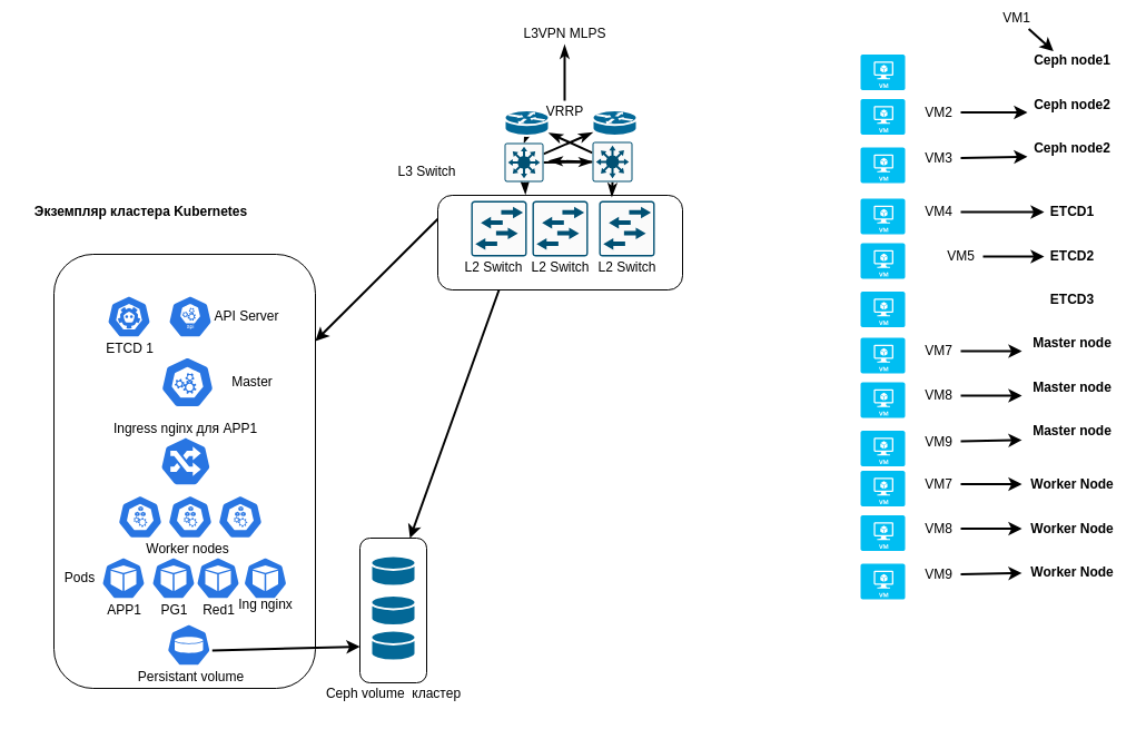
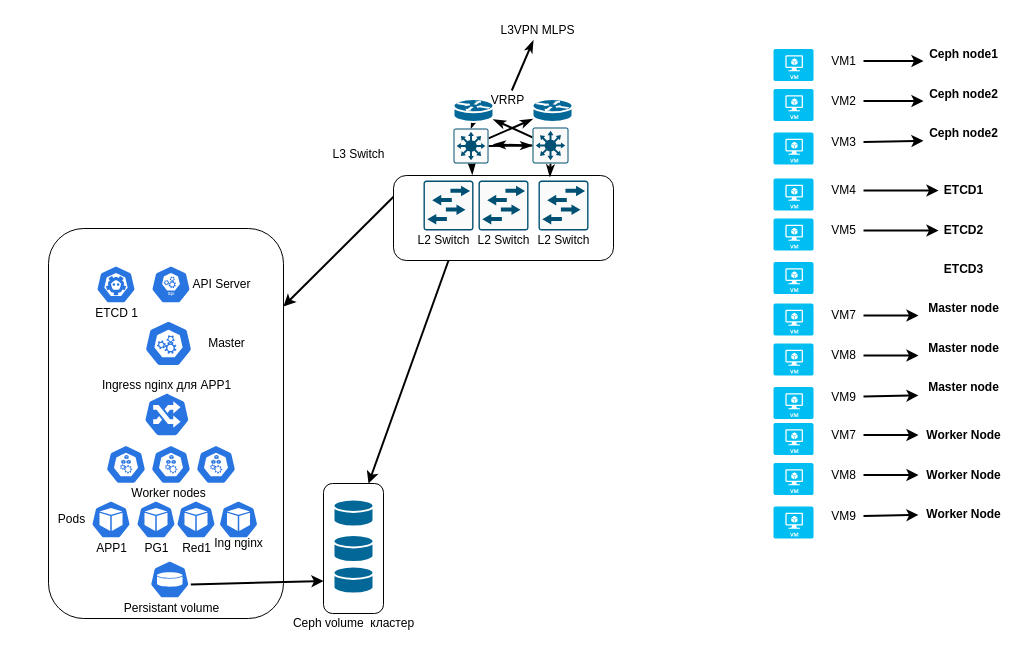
- <mxCell id="54" value="VM1" style="text;html=1;resizable=0;autosize=1;align=center;verticalAlign=middle;points=[];fillColor=none;strokeColor=none;rounded=0;" vertex="1" parent="1"><mxGeometry x="893" y="5.5" width="40" height="20" as="geometry" /></mxCell>
+ <mxCell id="54" value="VM1" style="text;html=1;resizable=0;autosize=1;align=center;verticalAlign=middle;points=[];fillColor=none;strokeColor=none;rounded=0;" vertex="1" parent="1"><mxGeometry x="823" y="50.5" width="40" height="20" as="geometry" /></mxCell>
- <mxCell id="20" value="L3VPN MLPS" style="text;html=1;resizable=0;autosize=1;align=center;verticalAlign=middle;points=[];fillColor=none;strokeColor=none;rounded=0;" vertex="1" parent="1"><mxGeometry x="462" y="20" width="90" height="20" as="geometry" /></mxCell>
+ <mxCell id="20" value="L3VPN MLPS" style="text;html=1;resizable=0;autosize=1;align=center;verticalAlign=middle;points=[];fillColor=none;strokeColor=none;rounded=0;" vertex="1" parent="1"><mxGeometry x="492" y="20" width="90" height="20" as="geometry" /></mxCell>
- <mxCell id="17" value="L3 Switch" style="text;html=1;resizable=0;autosize=1;align=center;verticalAlign=middle;points=[];fillColor=none;strokeColor=none;rounded=0;" vertex="1" parent="1"><mxGeometry x="348" y="144" width="70" height="20" as="geometry" /></mxCell>
+ <mxCell id="17" value="L3 Switch" style="text;html=1;resizable=0;autosize=1;align=center;verticalAlign=middle;points=[];fillColor=none;strokeColor=none;rounded=0;" vertex="1" parent="1"><mxGeometry x="323" y="144" width="70" height="20" as="geometry" /></mxCell>
- <mxCell id="29" value="Экземпляр кластера Kubernetes" style="text;html=1;resizable=0;autosize=1;align=center;verticalAlign=middle;points=[];fillColor=none;strokeColor=none;rounded=0;fontStyle=1" vertex="1" parent="1"><mxGeometry x="20.5" y="180" width="210" height="20" as="geometry" /></mxCell>
- <mxCell id="78" value="VM5" style="text;html=1;resizable=0;autosize=1;align=center;verticalAlign=middle;points=[];fillColor=none;strokeColor=none;rounded=0;" vertex="1" parent="1"><mxGeometry x="843" y="220" width="40" height="20" as="geometry" /></mxCell>
+ <mxCell id="78" value="VM5" style="text;html=1;resizable=0;autosize=1;align=center;verticalAlign=middle;points=[];fillColor=none;strokeColor=none;rounded=0;" vertex="1" parent="1"><mxGeometry x="823" y="220" width="40" height="20" as="geometry" /></mxCell>
